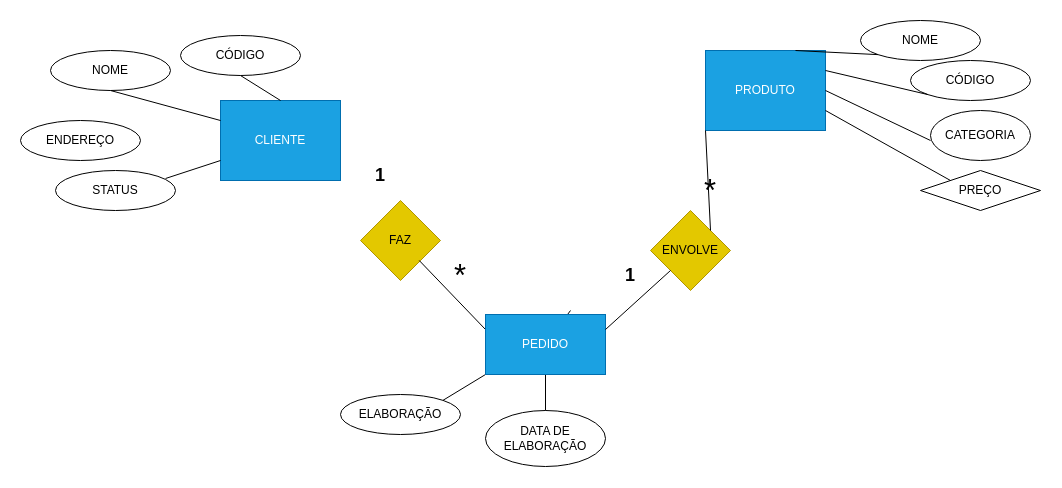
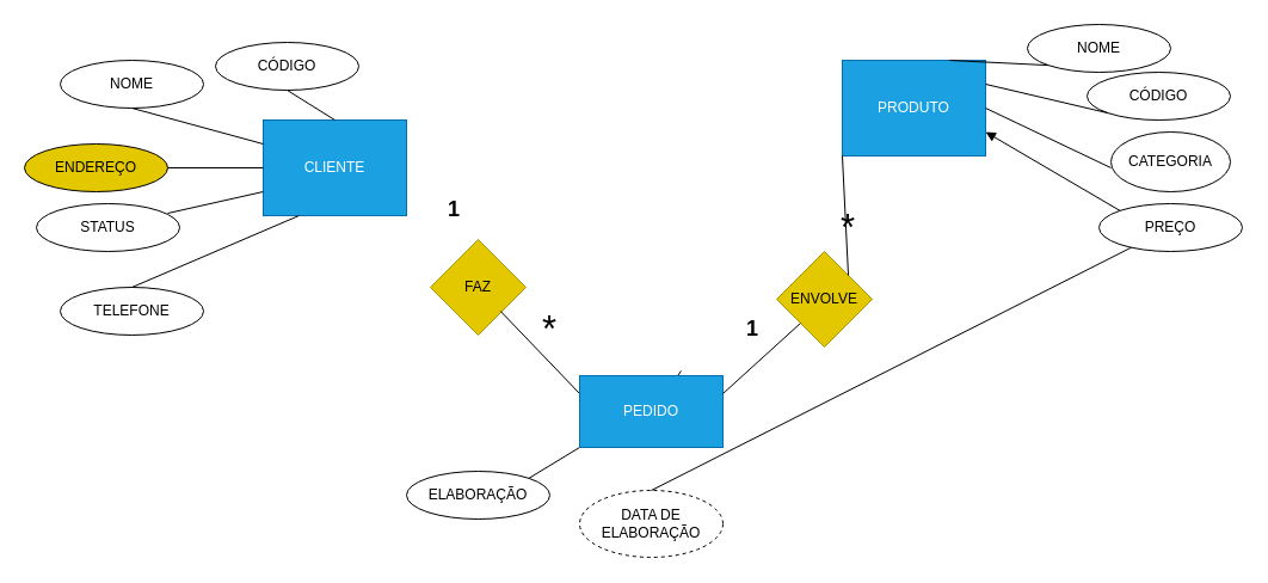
- <mxCell id="9" value="" style="endArrow=none;html=1;rounded=0;exitX=0;exitY=0;exitDx=0;exitDy=0;entryX=1;entryY=0.75;entryDx=0;entryDy=0;" edge="1" parent="1" source="5" target="2"><mxGeometry width="50" height="50" relative="1" as="geometry"><mxPoint x="710" y="245" as="sourcePoint" /><mxPoint x="760" y="195" as="targetPoint" /></mxGeometry></mxCell>
+ <mxCell id="9" value="" style="endArrow=block;html=1;rounded=0;exitX=0;exitY=0;exitDx=0;exitDy=0;entryX=1;entryY=0.75;entryDx=0;entryDy=0;" edge="1" parent="1" source="5" target="2"><mxGeometry width="50" height="50" relative="1" as="geometry"><mxPoint x="710" y="245" as="sourcePoint" /><mxPoint x="760" y="195" as="targetPoint" /></mxGeometry></mxCell>
- <mxCell id="13" value="ENDEREÇO" style="ellipse;whiteSpace=wrap;html=1;" vertex="1" parent="1"><mxGeometry y="120" width="120" height="40" as="geometry" x="20" /></mxCell>
+ <mxCell id="13" value="ENDEREÇO" style="ellipse;whiteSpace=wrap;html=1;fillColor=#e3c800;" vertex="1" parent="1"><mxGeometry y="120" width="120" height="40" as="geometry" x="20" /></mxCell>
+ <mxCell id="16" value="" style="endArrow=none;html=1;rounded=0;exitX=1;exitY=0.5;exitDx=0;exitDy=0;entryX=0;entryY=0.5;entryDx=0;entryDy=0;" edge="1" parent="1" source="13" target="10"><mxGeometry width="50" height="50" relative="1" as="geometry"><mxPoint x="140" y="155" as="sourcePoint" /><mxPoint x="460" y="140" as="targetPoint" /></mxGeometry></mxCell>
- <mxCell id="18" value="STATUS" style="ellipse;whiteSpace=wrap;html=1;" vertex="1" parent="1"><mxGeometry x="55" y="170" width="120" height="40" as="geometry" /></mxCell>
+ <mxCell id="18" value="STATUS" style="ellipse;whiteSpace=wrap;html=1;" vertex="1" parent="1"><mxGeometry x="30" y="170" width="120" height="40" as="geometry" /></mxCell>
- <mxCell id="5" value="PREÇO" style="rhombus;whiteSpace=wrap;html=1;" vertex="1" parent="1"><mxGeometry x="920" y="170" width="120" height="40" as="geometry" /></mxCell>
+ <mxCell id="5" value="PREÇO" style="ellipse;whiteSpace=wrap;html=1;" vertex="1" parent="1"><mxGeometry x="920" y="170" width="120" height="40" as="geometry" /></mxCell>
+ <mxCell id="20" value="" style="endArrow=none;html=1;rounded=0;exitX=0.5;exitY=0;exitDx=0;exitDy=0;entryX=0.25;entryY=1;entryDx=0;entryDy=0;" edge="1" parent="1" source="17" target="10"><mxGeometry width="50" height="50" relative="1" as="geometry"><mxPoint x="120" y="245" as="sourcePoint" /><mxPoint x="170" y="195" as="targetPoint" /></mxGeometry></mxCell>
+ <mxCell id="17" value="TELEFONE" style="ellipse;whiteSpace=wrap;html=1;" vertex="1" parent="1"><mxGeometry x="50" y="240" width="120" height="40" as="geometry" /></mxCell>
- <mxCell id="25" value="" style="endArrow=none;html=1;rounded=0;entryX=0.5;entryY=1;entryDx=0;entryDy=0;exitX=0.5;exitY=0;exitDx=0;exitDy=0;" edge="1" parent="1" source="23" target="29"><mxGeometry width="50" height="50" relative="1" as="geometry"><mxPoint x="540" y="366" as="sourcePoint" /><mxPoint x="590" y="316" as="targetPoint" /></mxGeometry></mxCell>
+ <mxCell id="25" value="" style="endArrow=none;html=1;rounded=0;exitX=0.5;exitY=0;exitDx=0;exitDy=0;" edge="1" parent="1" source="23" target="5"><mxGeometry width="50" height="50" relative="1" as="geometry"><mxPoint x="540" y="366" as="sourcePoint" /><mxPoint x="590" y="316" as="targetPoint" /></mxGeometry></mxCell>
- <mxCell id="23" value="DATA DE ELABORAÇÃO" style="ellipse;whiteSpace=wrap;html=1;" vertex="1" parent="1"><mxGeometry x="485" y="410" width="120" height="56" as="geometry" /></mxCell>
+ <mxCell id="23" value="DATA DE ELABORAÇÃO" style="ellipse;whiteSpace=wrap;html=1;dashed=1;" vertex="1" parent="1"><mxGeometry x="485" y="410" width="120" height="56" as="geometry" /></mxCell>
